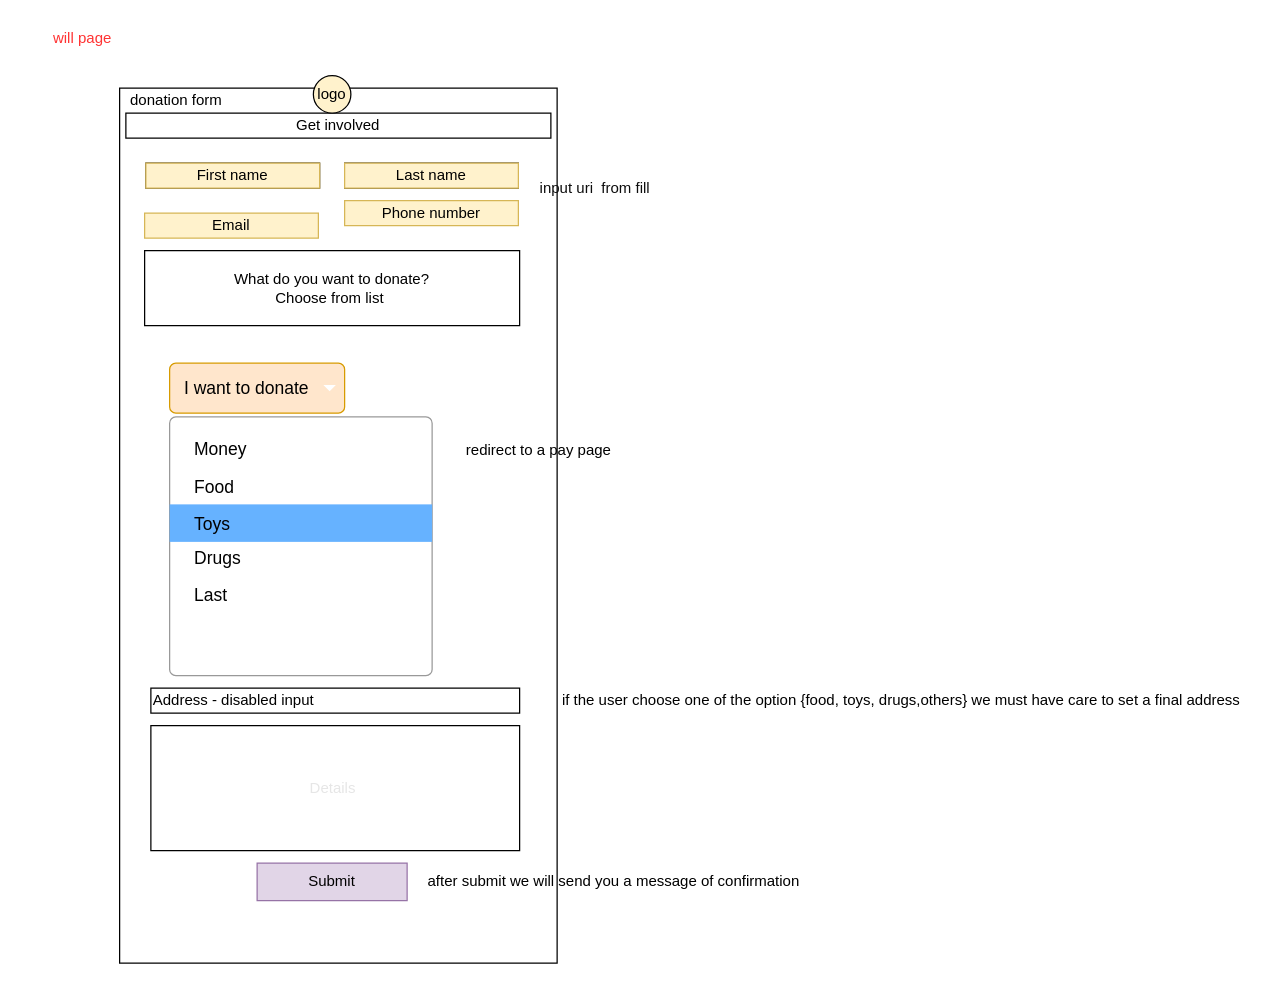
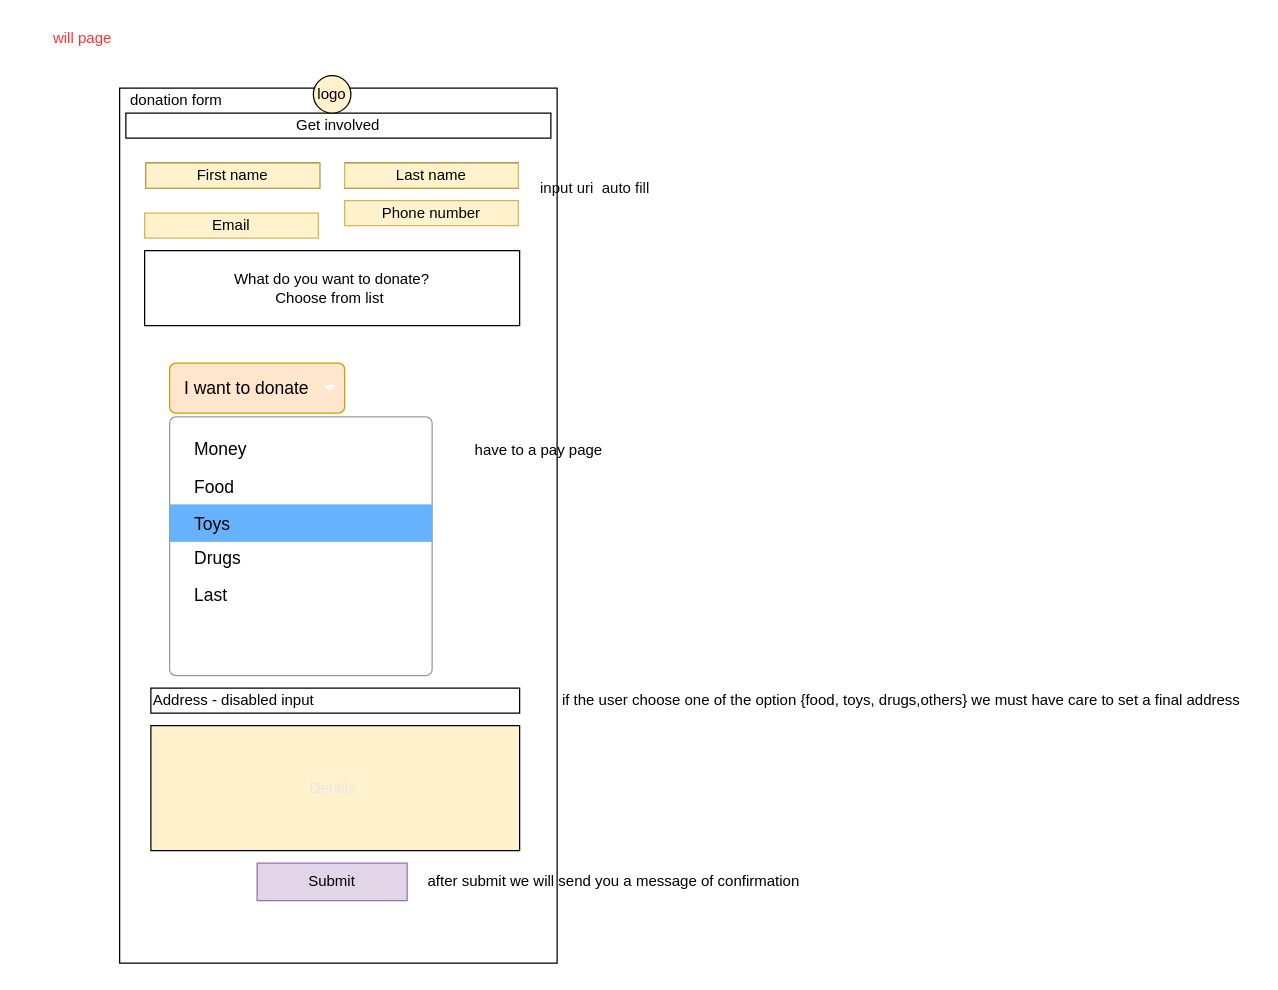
- <mxCell id="28" value="&lt;font color=&quot;#0d0d0d&quot;&gt;input uri&amp;nbsp; from fill&lt;/font&gt;" style="text;html=1;align=center;verticalAlign=middle;resizable=0;points=[];autosize=1;strokeColor=none;fontColor=#F2F2F2;" vertex="1" parent="1"><mxGeometry x="425" y="140" width="100" height="20" as="geometry" /></mxCell>
+ <mxCell id="28" value="&lt;font color=&quot;#0d0d0d&quot;&gt;input uri&amp;nbsp; auto fill&lt;/font&gt;" style="text;html=1;align=center;verticalAlign=middle;resizable=0;points=[];autosize=1;strokeColor=none;fontColor=#F2F2F2;" vertex="1" parent="1"><mxGeometry x="425" y="140" width="100" height="20" as="geometry" /></mxCell>
- <mxCell id="11" value="redirect to a pay page" style="text;html=1;align=center;verticalAlign=middle;resizable=0;points=[];autosize=1;strokeColor=none;" parent="1" vertex="1"><mxGeometry x="365" y="350" width="130" height="20" as="geometry" /></mxCell>
+ <mxCell id="11" value="have to a pay page" style="text;html=1;align=center;verticalAlign=middle;resizable=0;points=[];autosize=1;strokeColor=none;" parent="1" vertex="1"><mxGeometry x="365" y="350" width="130" height="20" as="geometry" /></mxCell>
- <mxCell id="21" value="Details&amp;nbsp;" style="rounded=0;whiteSpace=wrap;html=1;align=center;fontColor=#E6E6E6;" vertex="1" parent="1"><mxGeometry x="120" y="580" width="295" height="100" as="geometry" /></mxCell>
+ <mxCell id="21" value="Details&amp;nbsp;" style="rounded=0;whiteSpace=wrap;html=1;align=center;fontColor=#E6E6E6;fillColor=#fff2cc;" vertex="1" parent="1"><mxGeometry x="120" y="580" width="295" height="100" as="geometry" /></mxCell>
